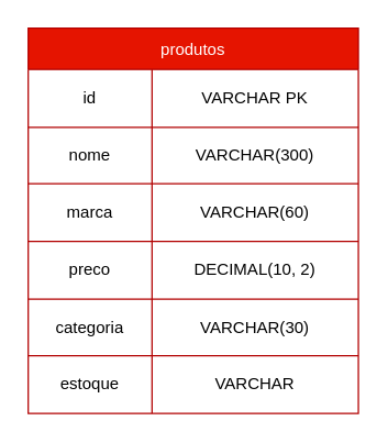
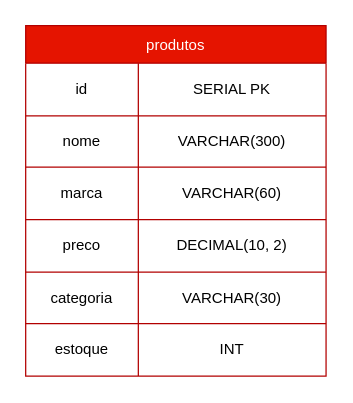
- <mxCell id="5" value="VARCHAR PK" style="shape=partialRectangle;html=1;whiteSpace=wrap;connectable=0;strokeColor=inherit;overflow=hidden;fillColor=none;top=0;left=0;bottom=0;right=0;pointerEvents=1;" vertex="1" parent="3"><mxGeometry x="90" width="150" height="42" as="geometry"><mxRectangle width="150" height="42" as="alternateBounds" /></mxGeometry></mxCell>
+ <mxCell id="5" value="SERIAL PK" style="shape=partialRectangle;html=1;whiteSpace=wrap;connectable=0;strokeColor=inherit;overflow=hidden;fillColor=none;top=0;left=0;bottom=0;right=0;pointerEvents=1;" vertex="1" parent="3"><mxGeometry x="90" width="150" height="42" as="geometry"><mxRectangle width="150" height="42" as="alternateBounds" /></mxGeometry></mxCell>
- <mxCell id="20" value="VARCHAR" style="shape=partialRectangle;html=1;whiteSpace=wrap;connectable=0;strokeColor=inherit;overflow=hidden;fillColor=none;top=0;left=0;bottom=0;right=0;pointerEvents=1;" vertex="1" parent="18"><mxGeometry x="90" width="150" height="42" as="geometry"><mxRectangle width="150" height="42" as="alternateBounds" /></mxGeometry></mxCell>
+ <mxCell id="20" value="INT" style="shape=partialRectangle;html=1;whiteSpace=wrap;connectable=0;strokeColor=inherit;overflow=hidden;fillColor=none;top=0;left=0;bottom=0;right=0;pointerEvents=1;" vertex="1" parent="18"><mxGeometry x="90" width="150" height="42" as="geometry"><mxRectangle width="150" height="42" as="alternateBounds" /></mxGeometry></mxCell>
